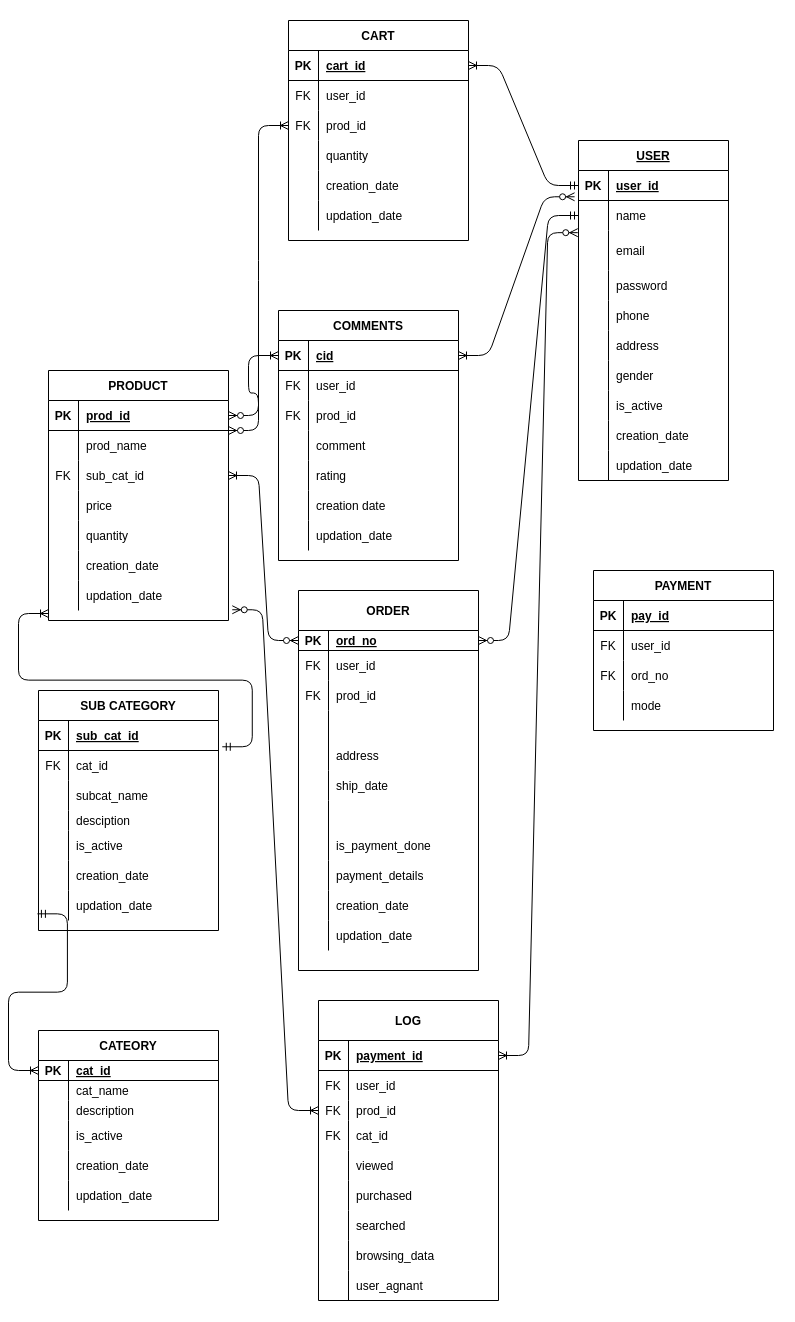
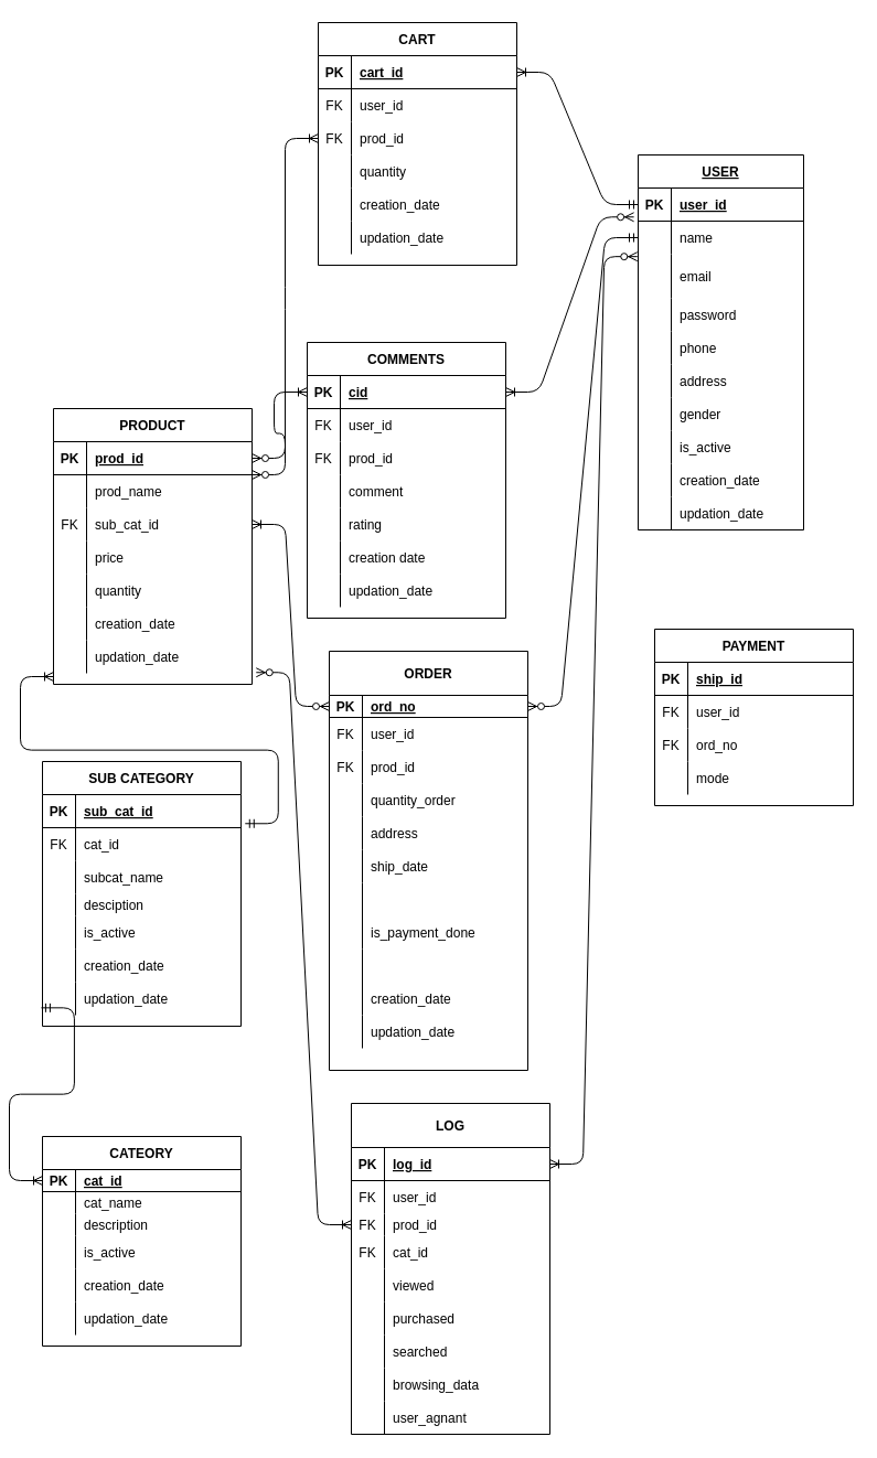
- <mxCell id="173" value="pay_id" style="shape=partialRectangle;connectable=0;fillColor=none;top=0;left=0;bottom=0;right=0;align=left;spacingLeft=6;fontStyle=5;overflow=hidden;" vertex="1" parent="171"><mxGeometry x="30" width="150" height="30" as="geometry" /></mxCell>
+ <mxCell id="173" value="ship_id" style="shape=partialRectangle;connectable=0;fillColor=none;top=0;left=0;bottom=0;right=0;align=left;spacingLeft=6;fontStyle=5;overflow=hidden;" vertex="1" parent="171"><mxGeometry x="30" width="150" height="30" as="geometry" /></mxCell>
+ <mxCell id="149" value="quantity_order" style="shape=partialRectangle;connectable=0;fillColor=none;top=0;left=0;bottom=0;right=0;align=left;spacingLeft=6;overflow=hidden;" vertex="1" parent="147"><mxGeometry x="30" width="150" height="30" as="geometry" /></mxCell>
- <mxCell id="163" value="payment_details" style="shape=partialRectangle;connectable=0;fillColor=none;top=0;left=0;bottom=0;right=0;align=left;spacingLeft=6;overflow=hidden;" vertex="1" parent="161"><mxGeometry x="30" width="150" height="30" as="geometry" /></mxCell>
- <mxCell id="186" value="payment_id" style="shape=partialRectangle;connectable=0;fillColor=none;top=0;left=0;bottom=0;right=0;align=left;spacingLeft=6;fontStyle=5;overflow=hidden;" vertex="1" parent="184"><mxGeometry x="30" width="150" height="30" as="geometry" /></mxCell>
+ <mxCell id="186" value="log_id" style="shape=partialRectangle;connectable=0;fillColor=none;top=0;left=0;bottom=0;right=0;align=left;spacingLeft=6;fontStyle=5;overflow=hidden;" vertex="1" parent="184"><mxGeometry x="30" width="150" height="30" as="geometry" /></mxCell>
